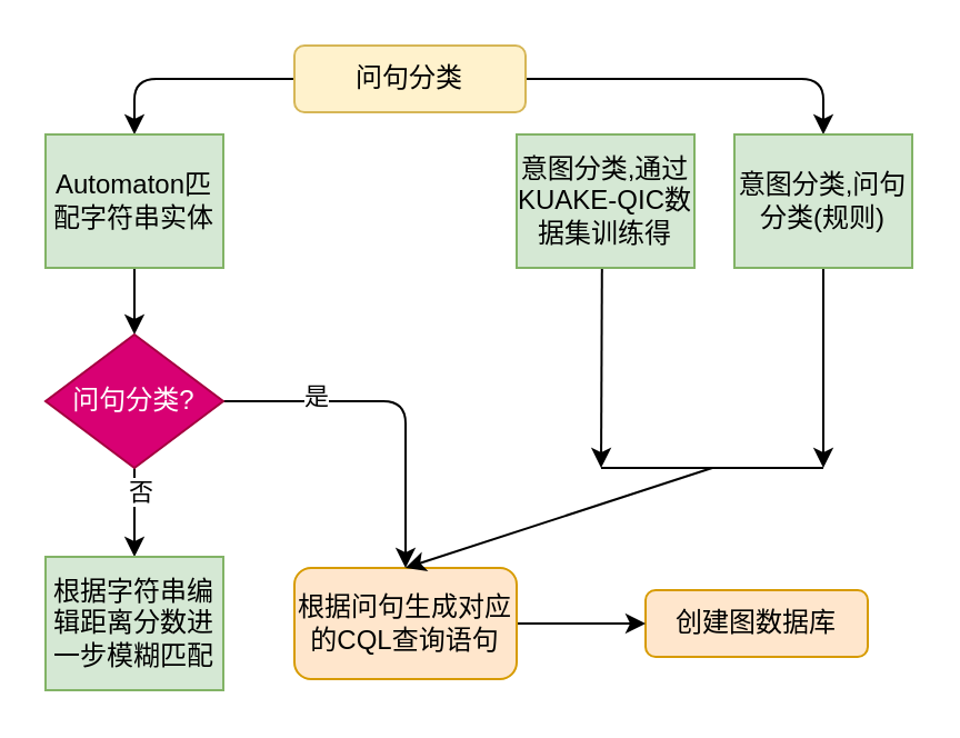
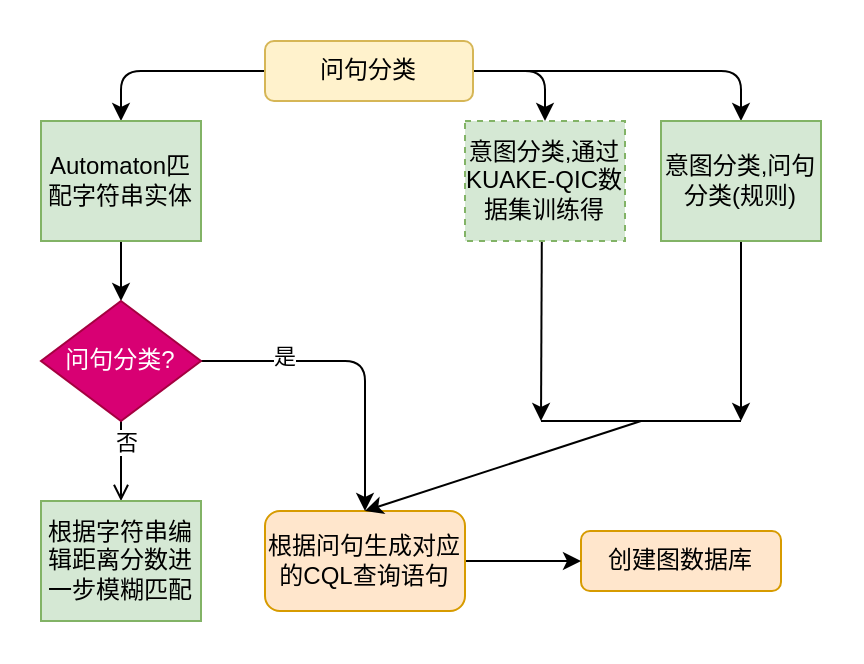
+ <mxCell id="5" style="edgeStyle=orthogonalEdgeStyle;html=1;entryX=0.5;entryY=0;entryDx=0;entryDy=0;exitX=1;exitY=0.5;exitDx=0;exitDy=0;" parent="1" source="6" target="10" edge="1"><mxGeometry relative="1" as="geometry" /></mxCell>
- <mxCell id="10" value="意图分类,通过KUAKE-QIC数据集训练得" style="whiteSpace=wrap;html=1;fillColor=#d5e8d4;strokeColor=#82b366;" parent="1" vertex="1"><mxGeometry x="232" y="60" width="80" height="60" as="geometry" /></mxCell>
+ <mxCell id="10" value="意图分类,通过KUAKE-QIC数据集训练得" style="whiteSpace=wrap;html=1;fillColor=#d5e8d4;strokeColor=#82b366;dashed=1;" parent="1" vertex="1"><mxGeometry x="232" y="60" width="80" height="60" as="geometry" /></mxCell>
- <mxCell id="17" style="edgeStyle=none;html=1;entryX=0.5;entryY=0;entryDx=0;entryDy=0;elbow=vertical;" parent="1" source="19" target="22" edge="1"><mxGeometry relative="1" as="geometry" /></mxCell>
+ <mxCell id="17" style="edgeStyle=none;html=1;entryX=0.5;entryY=0;entryDx=0;entryDy=0;elbow=vertical;endArrow=open;" parent="1" source="19" target="22" edge="1"><mxGeometry relative="1" as="geometry" /></mxCell>
